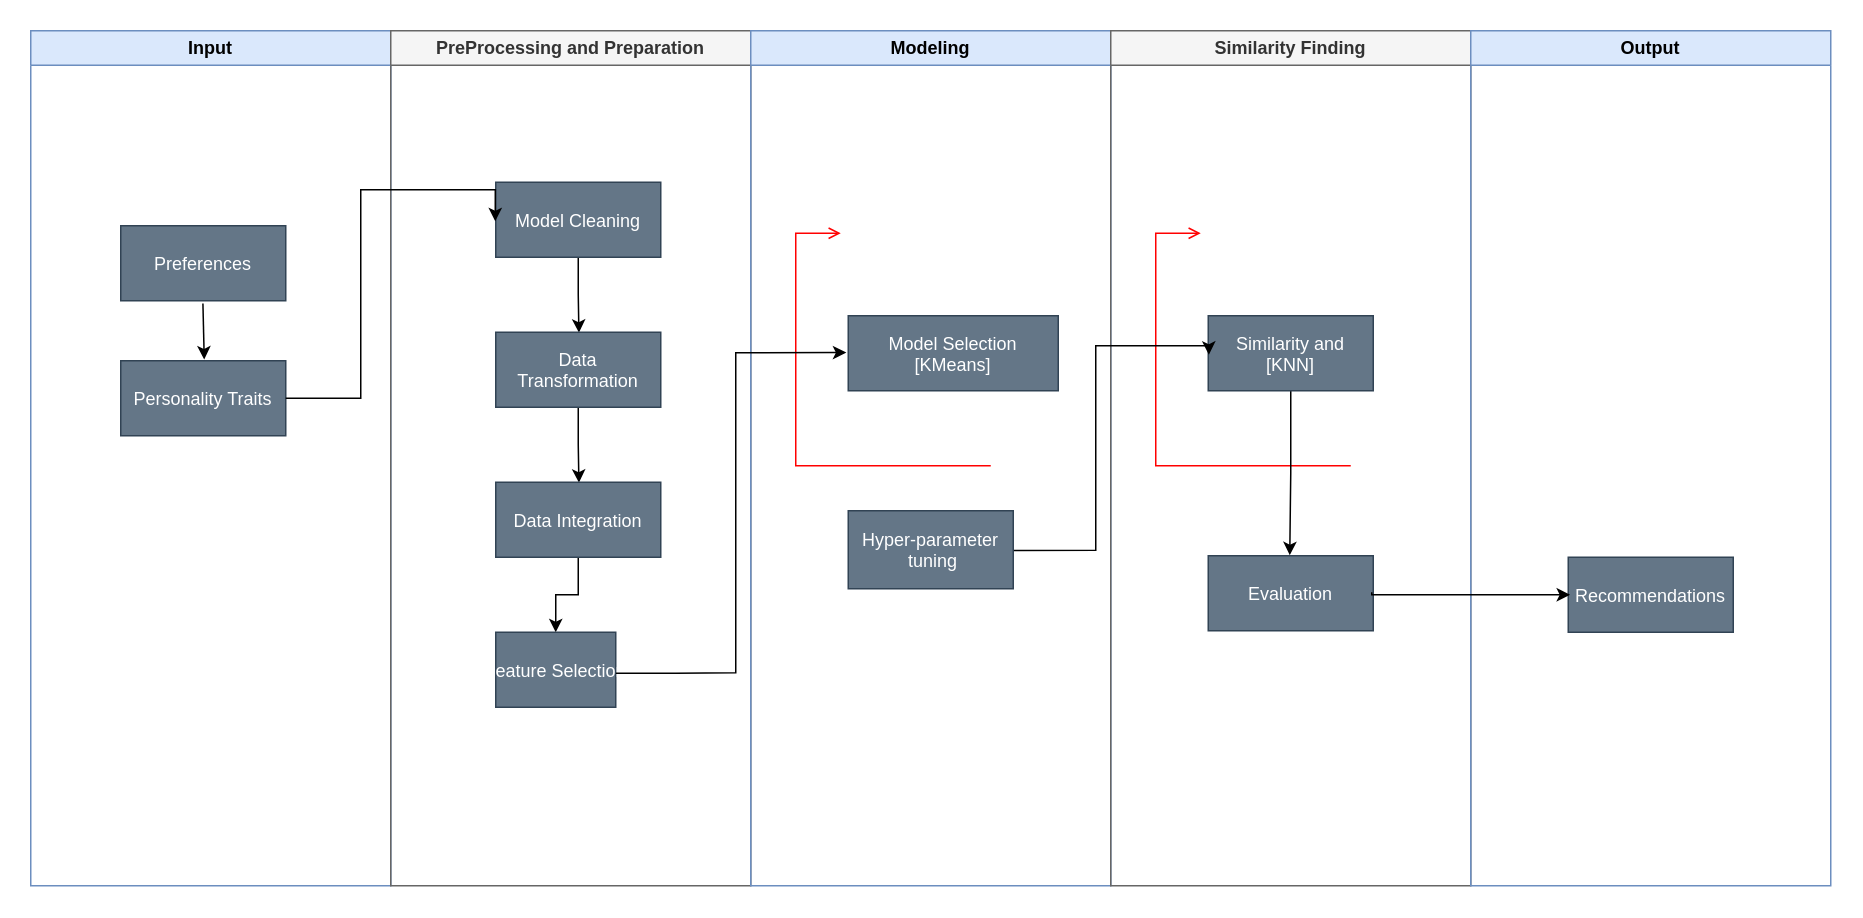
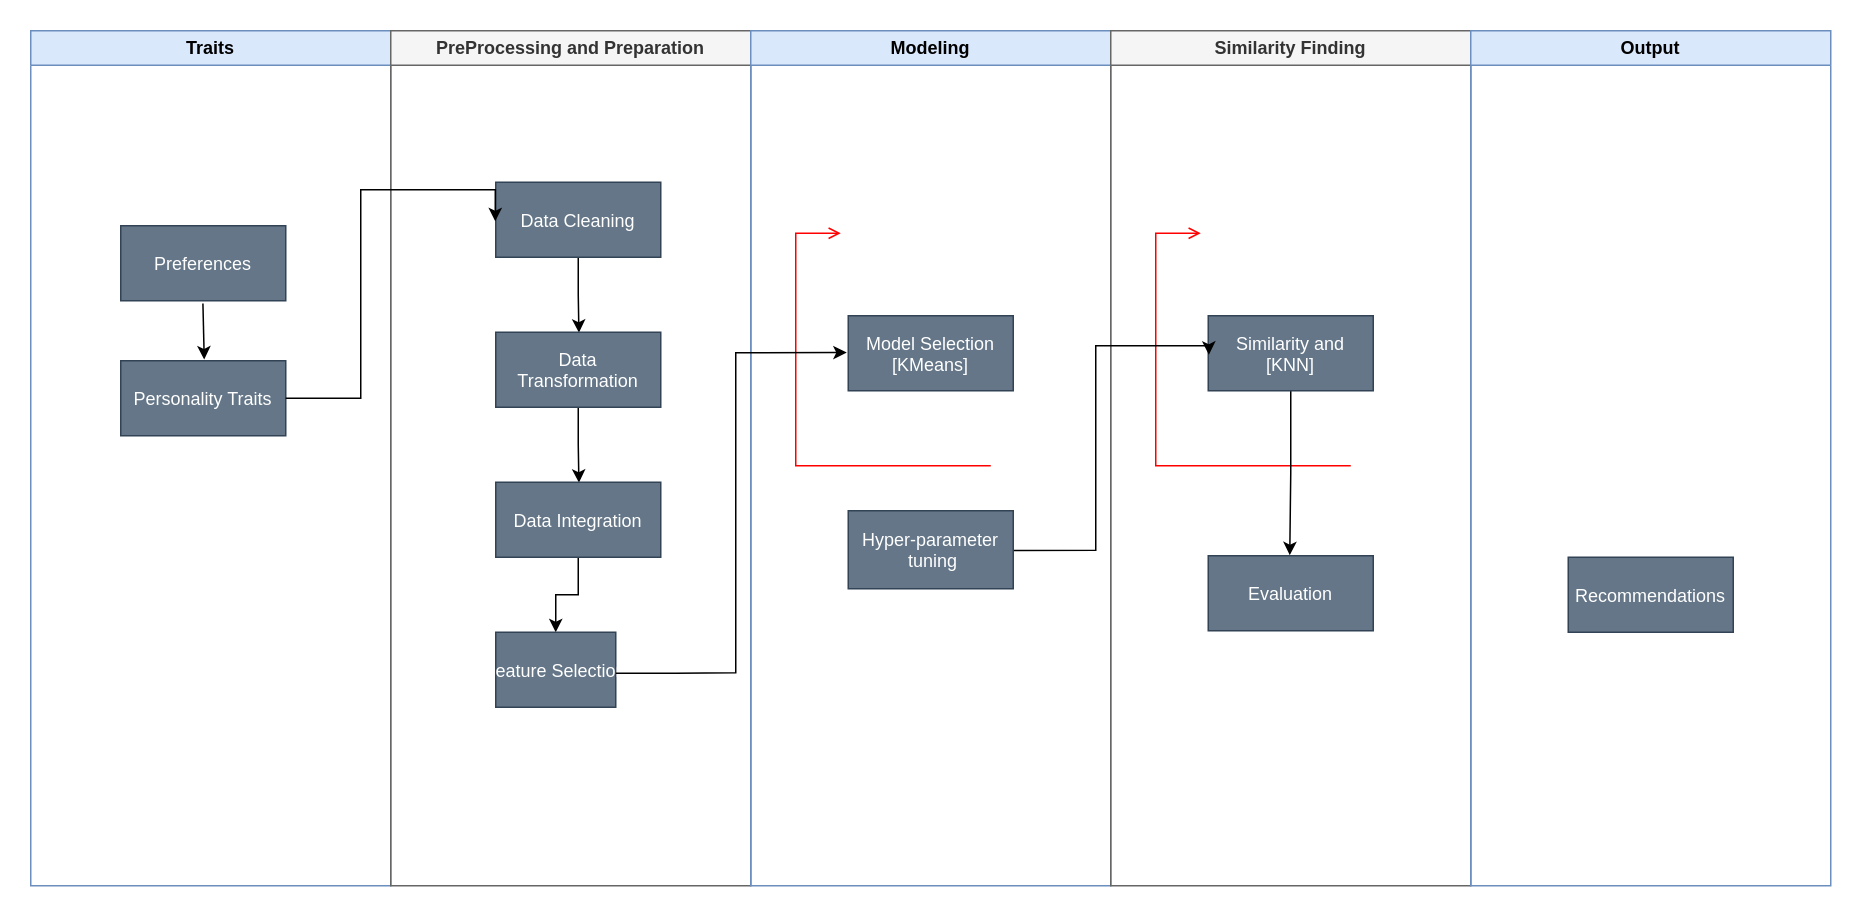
- <mxCell id="2" value="Input" style="swimlane;whiteSpace=wrap;fillColor=#dae8fc;strokeColor=#6c8ebf;gradientColor=none;" vertex="1" parent="1"><mxGeometry x="20" y="20" width="240" height="570" as="geometry"><mxRectangle x="-30" y="120" width="70" height="30" as="alternateBounds" /></mxGeometry></mxCell>
+ <mxCell id="2" value="Traits" style="swimlane;whiteSpace=wrap;fillColor=#dae8fc;strokeColor=#6c8ebf;gradientColor=none;" vertex="1" parent="1"><mxGeometry x="20" y="20" width="240" height="570" as="geometry"><mxRectangle x="-30" y="120" width="70" height="30" as="alternateBounds" /></mxGeometry></mxCell>
- <mxCell id="8" value="Model Cleaning" style="fillColor=#647687;fontColor=#ffffff;strokeColor=#314354;" vertex="1" parent="6"><mxGeometry x="70" y="101" width="110" height="50" as="geometry" /></mxCell>
+ <mxCell id="8" value="Data Cleaning" style="fillColor=#647687;fontColor=#ffffff;strokeColor=#314354;" vertex="1" parent="6"><mxGeometry x="70" y="101" width="110" height="50" as="geometry" /></mxCell>
- <mxCell id="16" value="Model Selection&#10;[KMeans]" style="fillColor=#647687;fontColor=#ffffff;strokeColor=#314354;" vertex="1" parent="14"><mxGeometry x="65" y="190" width="140" height="50" as="geometry" /></mxCell>
+ <mxCell id="16" value="Model Selection&#10;[KMeans]" style="fillColor=#647687;fontColor=#ffffff;strokeColor=#314354;" vertex="1" parent="14"><mxGeometry x="65" y="190" width="110" height="50" as="geometry" /></mxCell>
- <mxCell id="28" style="edgeStyle=orthogonalEdgeStyle;rounded=0;orthogonalLoop=1;jettySize=auto;html=1;entryX=0.011;entryY=0.5;entryDx=0;entryDy=0;entryPerimeter=0;exitX=0.991;exitY=0.487;exitDx=0;exitDy=0;exitPerimeter=0;" edge="1" parent="1" source="22" target="24"><mxGeometry relative="1" as="geometry"><Array as="points"><mxPoint x="914" y="396" /></Array></mxGeometry></mxCell>
